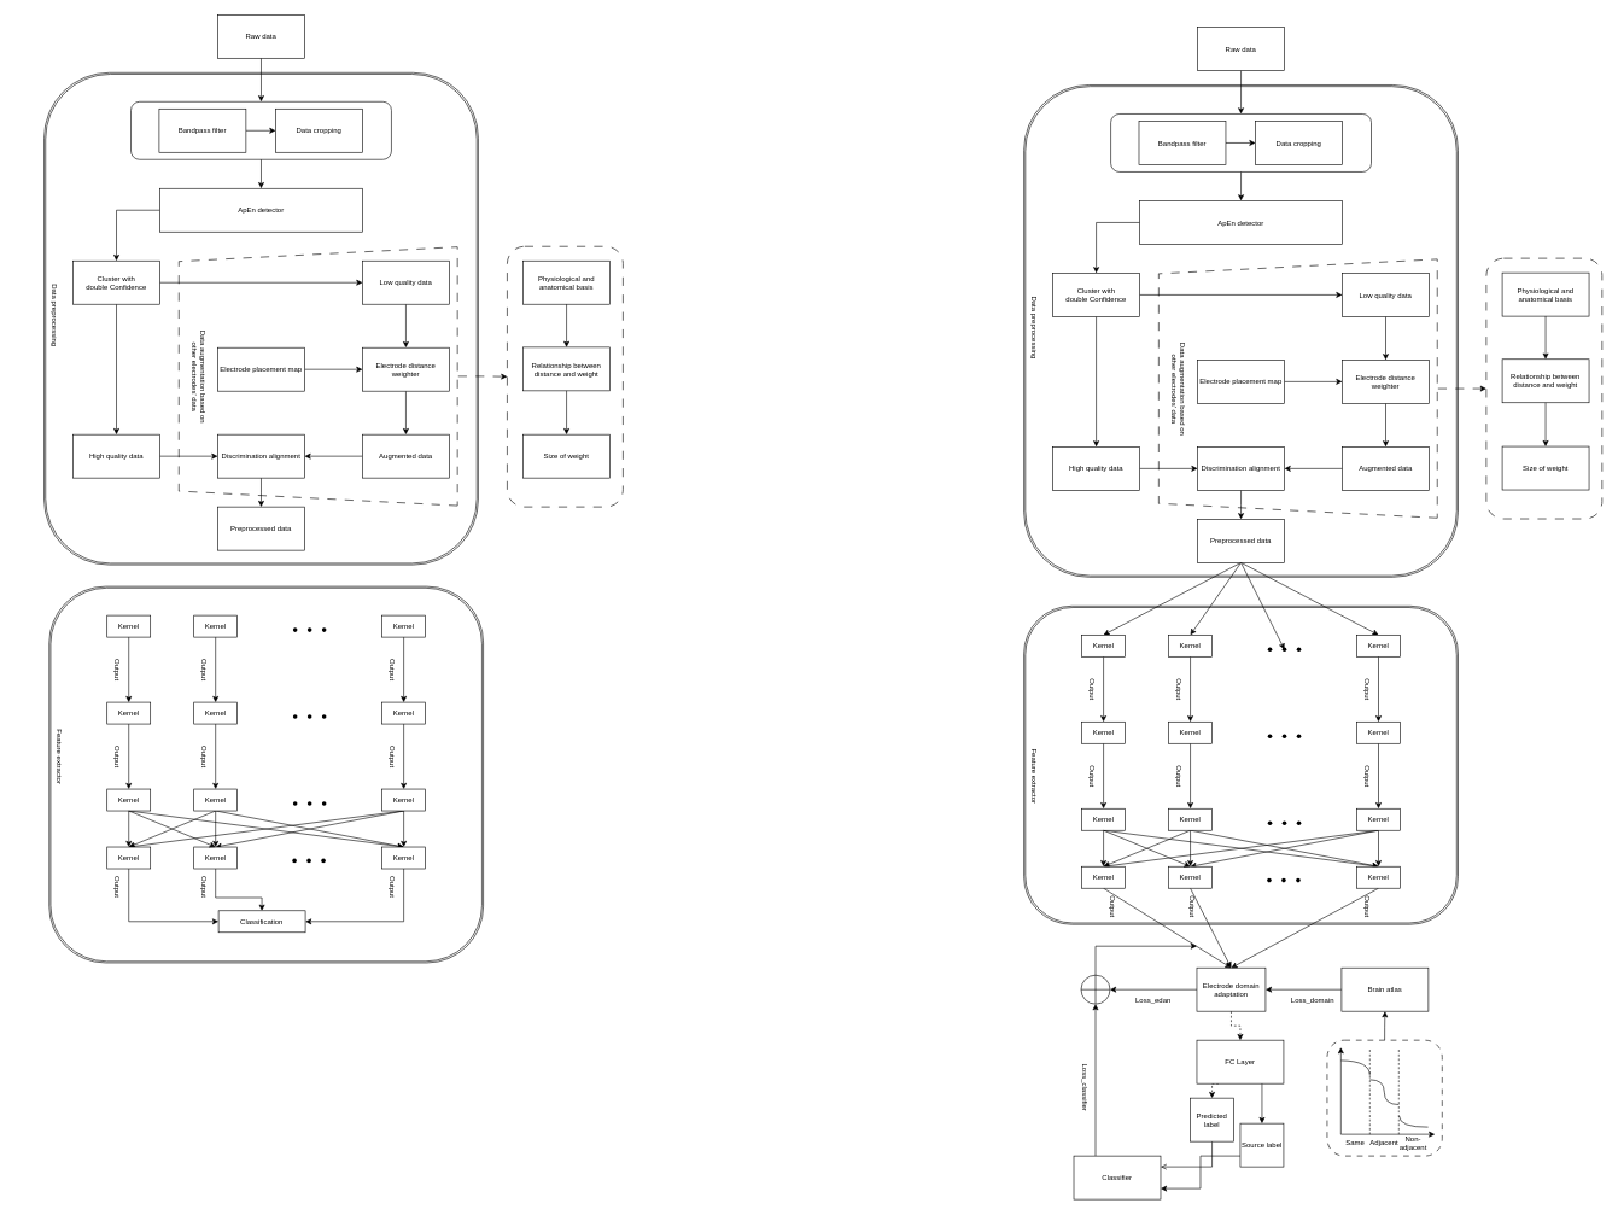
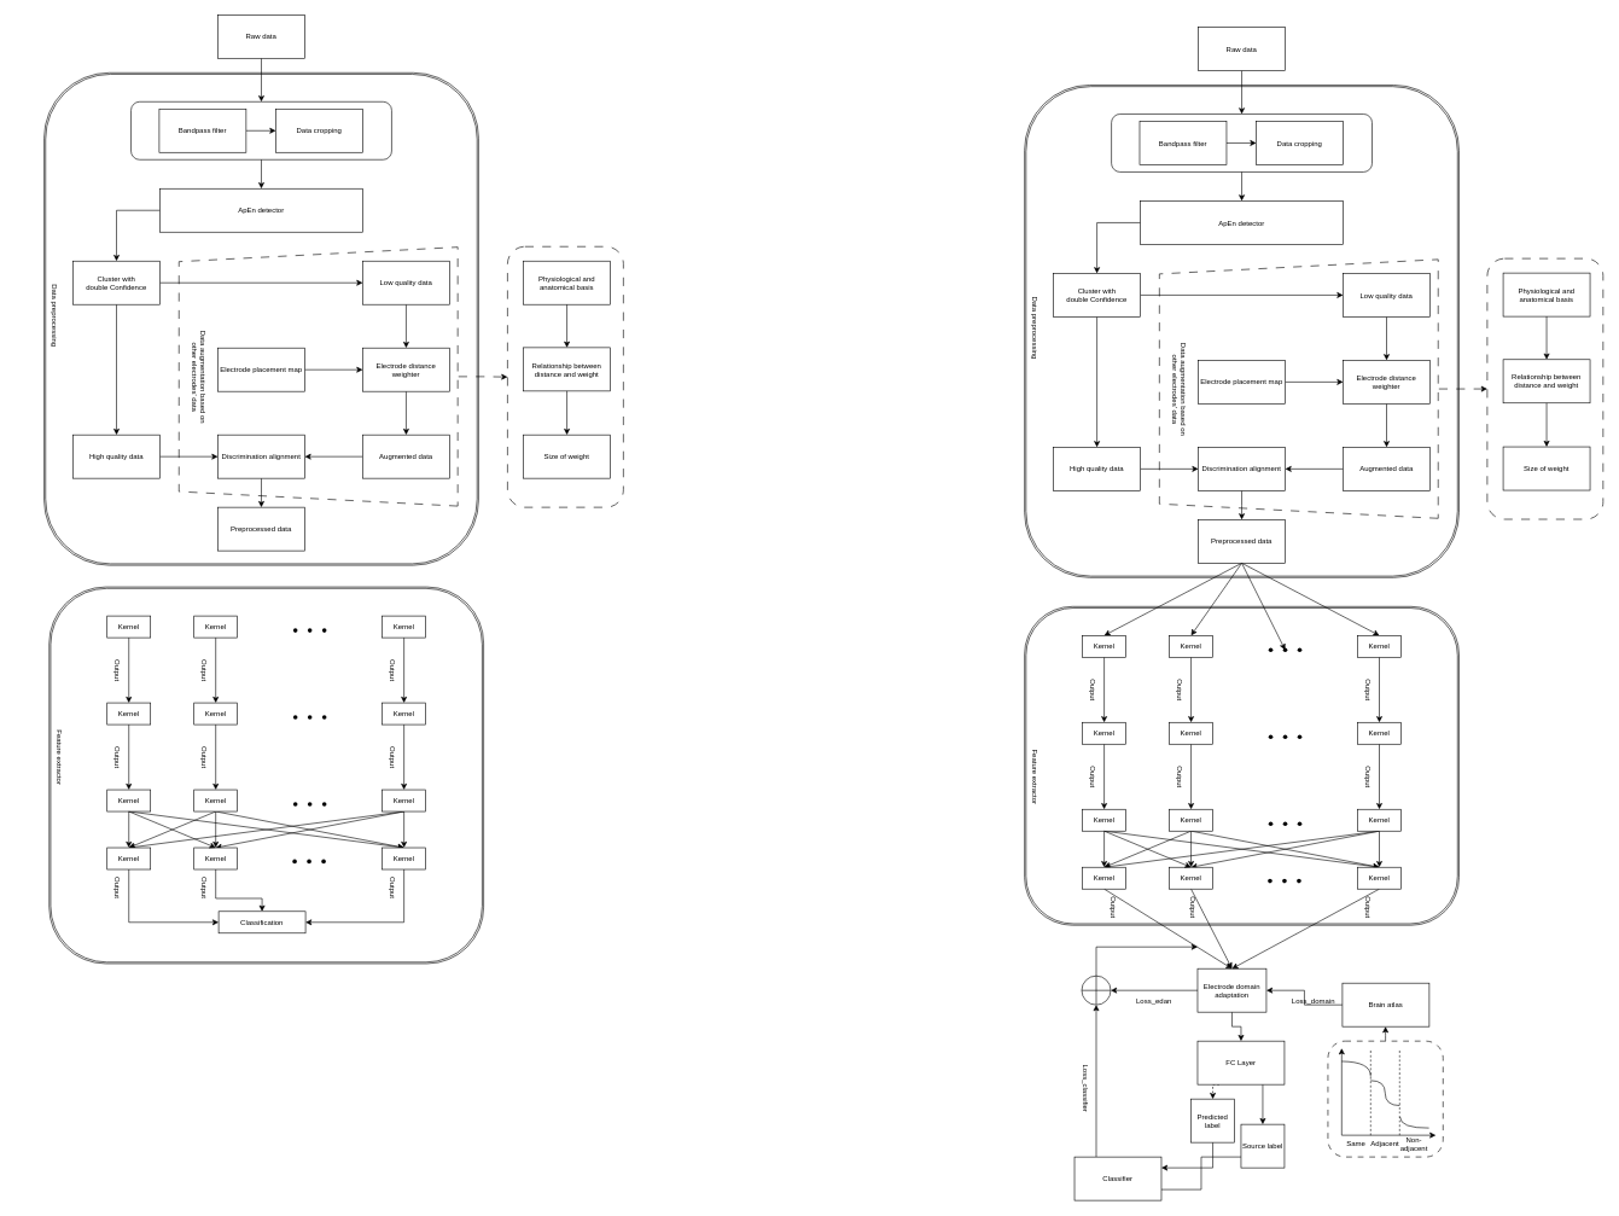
- <mxCell id="108" value="Brain atlas" style="rounded=0;whiteSpace=wrap;html=1;fontSize=10;" vertex="1" parent="96"><mxGeometry x="439" y="1300" width="120" height="60" as="geometry" /></mxCell>
+ <mxCell id="108" value="Brain atlas" style="rounded=0;whiteSpace=wrap;html=1;fontSize=10;" vertex="1" parent="96"><mxGeometry x="439" y="1320" width="120" height="60" as="geometry" /></mxCell>
- <mxCell id="97" style="edgeStyle=orthogonalEdgeStyle;rounded=0;orthogonalLoop=1;jettySize=auto;html=1;exitX=0.5;exitY=1;exitDx=0;exitDy=0;entryX=0.5;entryY=0;entryDx=0;entryDy=0;fontSize=10;dashed=1;" edge="1" parent="96" source="99" target="102"><mxGeometry relative="1" as="geometry" /></mxCell>
+ <mxCell id="97" style="edgeStyle=orthogonalEdgeStyle;rounded=0;orthogonalLoop=1;jettySize=auto;html=1;exitX=0.5;exitY=1;exitDx=0;exitDy=0;entryX=0.5;entryY=0;entryDx=0;entryDy=0;fontSize=10;" edge="1" parent="96" source="99" target="102"><mxGeometry relative="1" as="geometry" /></mxCell>
- <mxCell id="105" style="edgeStyle=orthogonalEdgeStyle;rounded=0;orthogonalLoop=1;jettySize=auto;html=1;exitX=0.5;exitY=1;exitDx=0;exitDy=0;entryX=1;entryY=0.25;entryDx=0;entryDy=0;fontSize=10;endArrow=open;" edge="1" parent="96" source="106" target="209"><mxGeometry relative="1" as="geometry" /></mxCell>
+ <mxCell id="105" style="edgeStyle=orthogonalEdgeStyle;rounded=0;orthogonalLoop=1;jettySize=auto;html=1;exitX=0.5;exitY=1;exitDx=0;exitDy=0;entryX=1;entryY=0.25;entryDx=0;entryDy=0;fontSize=10;" edge="1" parent="96" source="106" target="209"><mxGeometry relative="1" as="geometry" /></mxCell>
- <mxCell id="103" style="edgeStyle=orthogonalEdgeStyle;rounded=0;orthogonalLoop=1;jettySize=auto;html=1;exitX=0;exitY=0.75;exitDx=0;exitDy=0;entryX=1;entryY=0.75;entryDx=0;entryDy=0;fontSize=10;" edge="1" parent="96" source="104" target="209"><mxGeometry relative="1" as="geometry" /></mxCell>
+ <mxCell id="103" style="edgeStyle=orthogonalEdgeStyle;rounded=0;orthogonalLoop=1;jettySize=auto;html=1;exitX=0;exitY=0.75;exitDx=0;exitDy=0;entryX=1;entryY=0.75;entryDx=0;entryDy=0;fontSize=10;endArrow=none;" edge="1" parent="96" source="104" target="209"><mxGeometry relative="1" as="geometry" /></mxCell>
